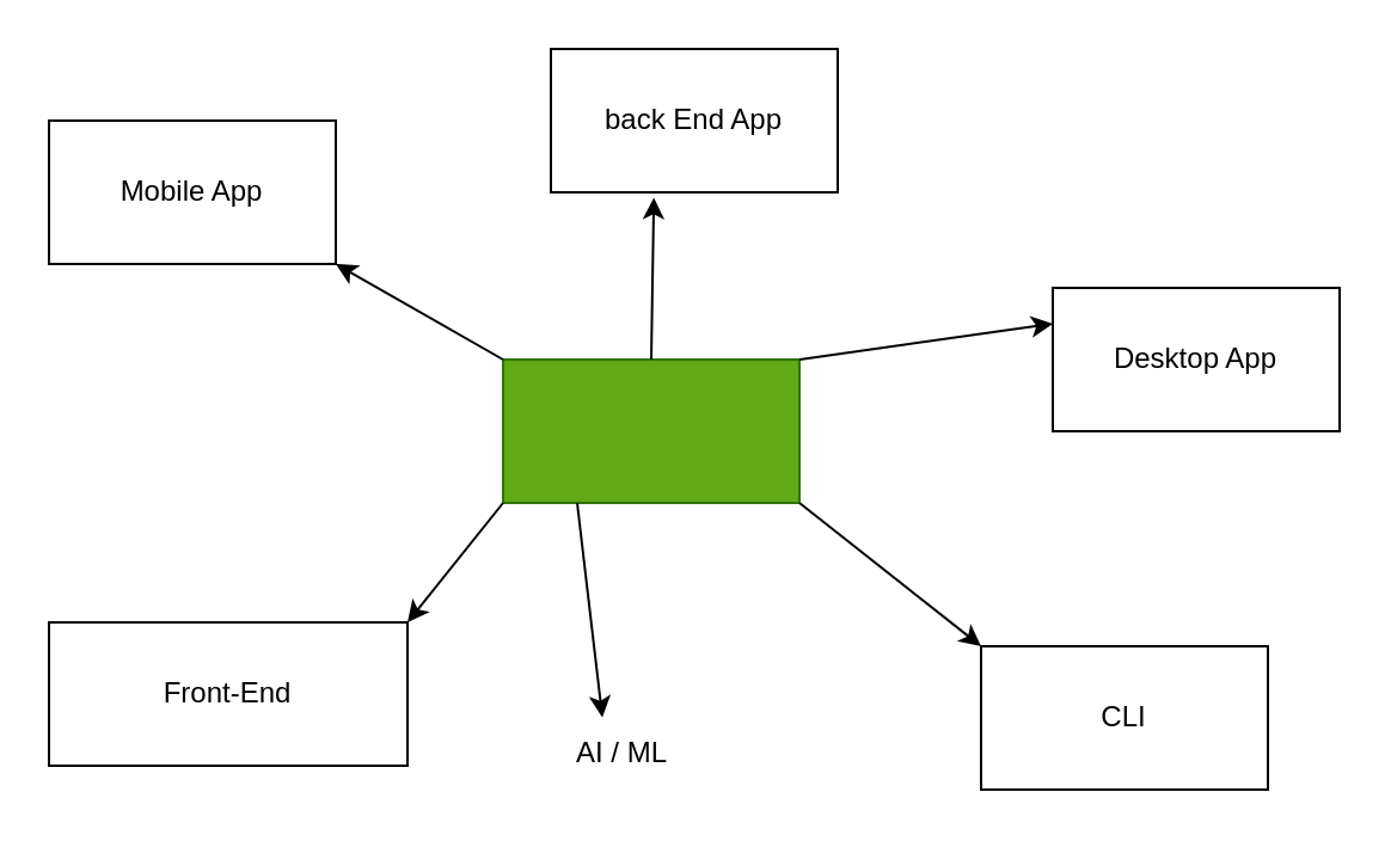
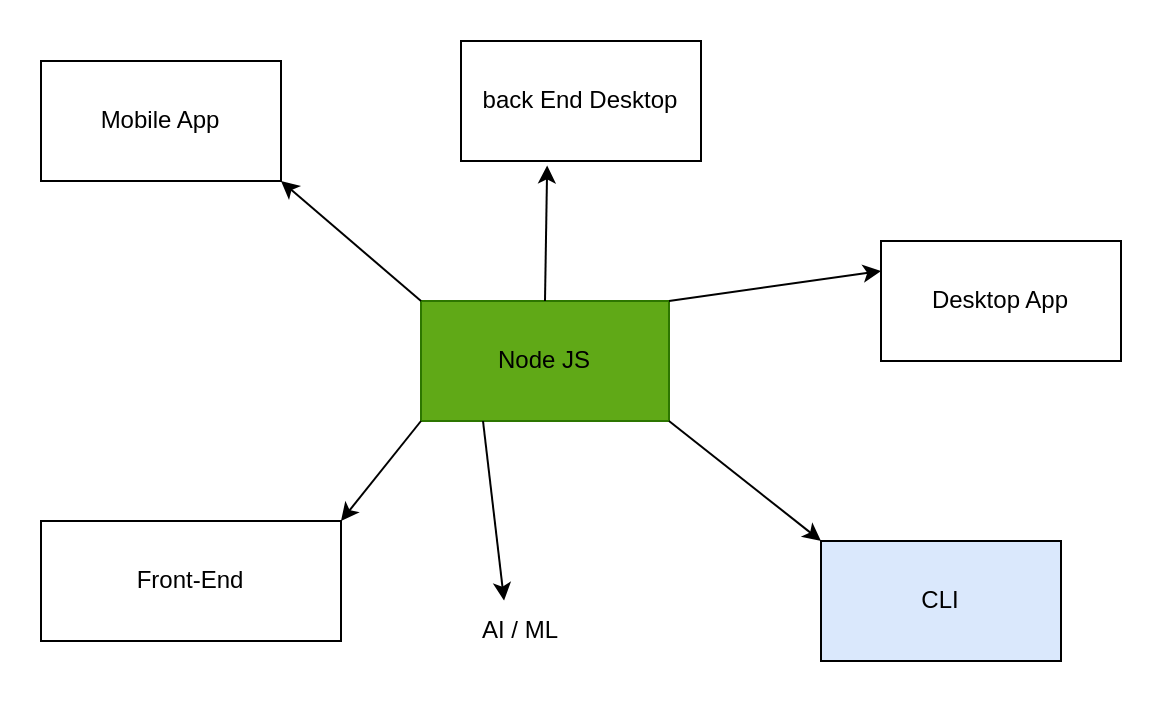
- <mxCell id="7" value="back End App" style="whiteSpace=wrap;html=1;" vertex="1" parent="1"><mxGeometry x="230" y="20" width="120" height="60" as="geometry" /></mxCell>
+ <mxCell id="7" value="back End Desktop" style="whiteSpace=wrap;html=1;" vertex="1" parent="1"><mxGeometry x="230" y="20" width="120" height="60" as="geometry" /></mxCell>
- <mxCell id="5" value="Mobile App" style="whiteSpace=wrap;html=1;" vertex="1" parent="1"><mxGeometry x="20" y="50" width="120" height="60" as="geometry" /></mxCell>
+ <mxCell id="5" value="Mobile App" style="whiteSpace=wrap;html=1;" vertex="1" parent="1"><mxGeometry x="20" y="30" width="120" height="60" as="geometry" /></mxCell>
+ <mxCell id="4" value="Node JS" style="text;strokeColor=none;align=center;fillColor=none;html=1;verticalAlign=middle;whiteSpace=wrap;rounded=0;" vertex="1" parent="2"><mxGeometry x="31.0" y="15" width="62.0" height="30" as="geometry" /></mxCell>
- <mxCell id="9" value="CLI" style="whiteSpace=wrap;html=1;" vertex="1" parent="1"><mxGeometry x="410" y="270" width="120" height="60" as="geometry" /></mxCell>
+ <mxCell id="9" value="CLI" style="whiteSpace=wrap;html=1;fillColor=#dae8fc;" vertex="1" parent="1"><mxGeometry x="410" y="270" width="120" height="60" as="geometry" /></mxCell>
